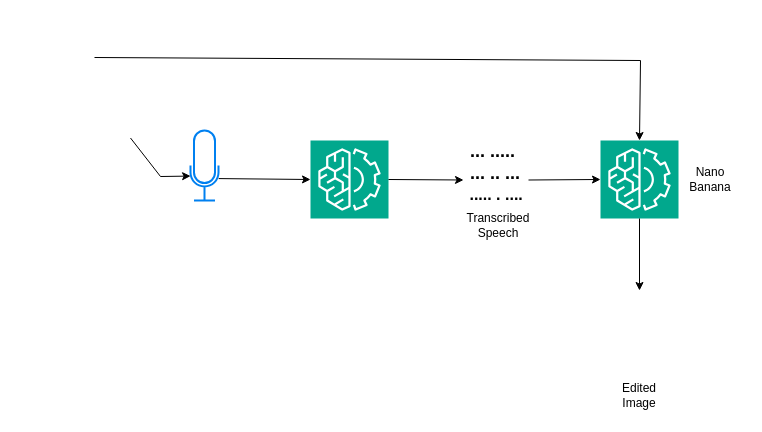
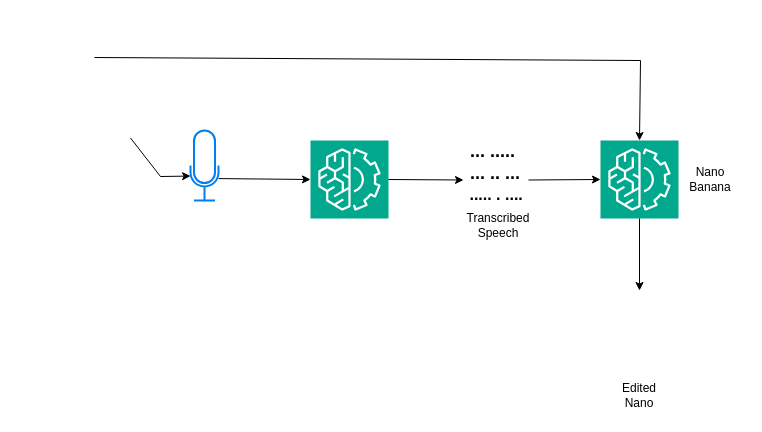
- <mxCell id="17" value="Edited Image" style="text;html=1;align=center;verticalAlign=middle;whiteSpace=wrap;rounded=0;" vertex="1" parent="1"><mxGeometry x="609" y="380" width="60" height="30" as="geometry" /></mxCell>
+ <mxCell id="17" value="Edited Nano" style="text;html=1;align=center;verticalAlign=middle;whiteSpace=wrap;rounded=0;" vertex="1" parent="1"><mxGeometry x="609" y="380" width="60" height="30" as="geometry" /></mxCell>
